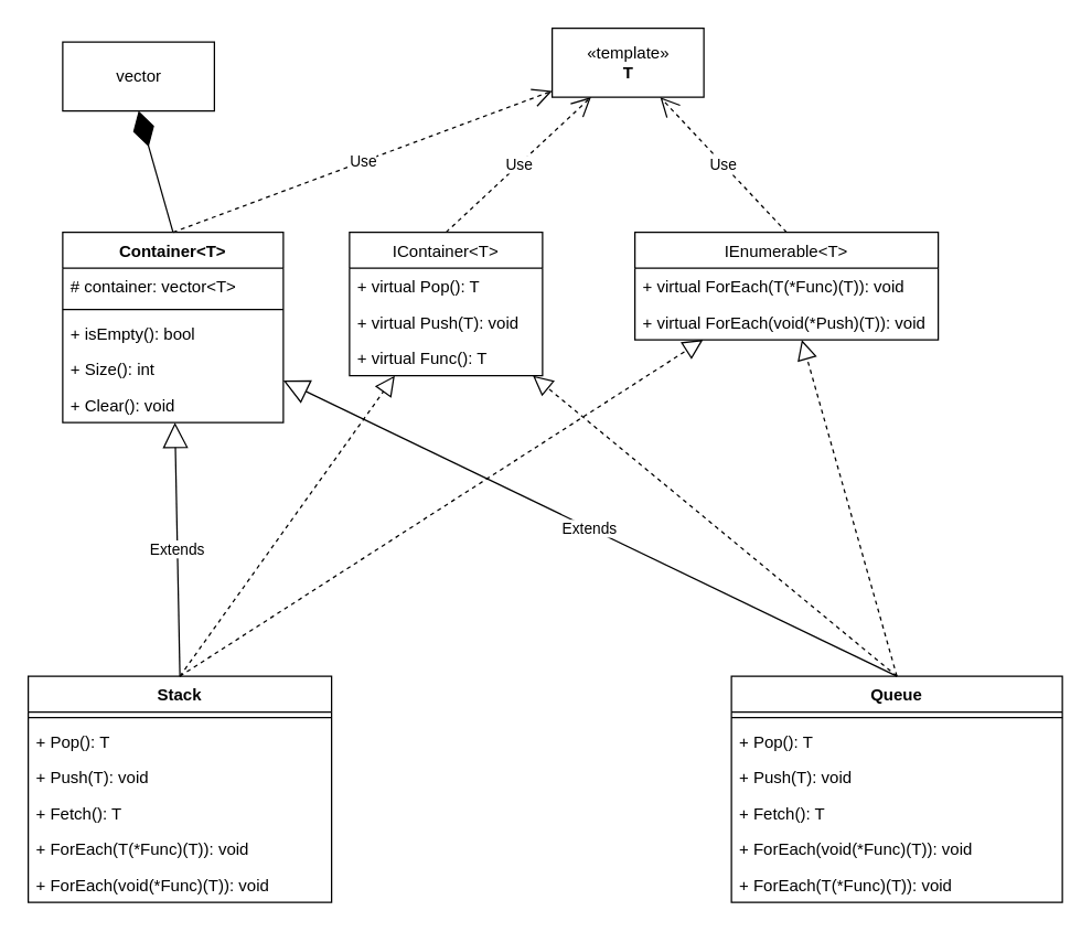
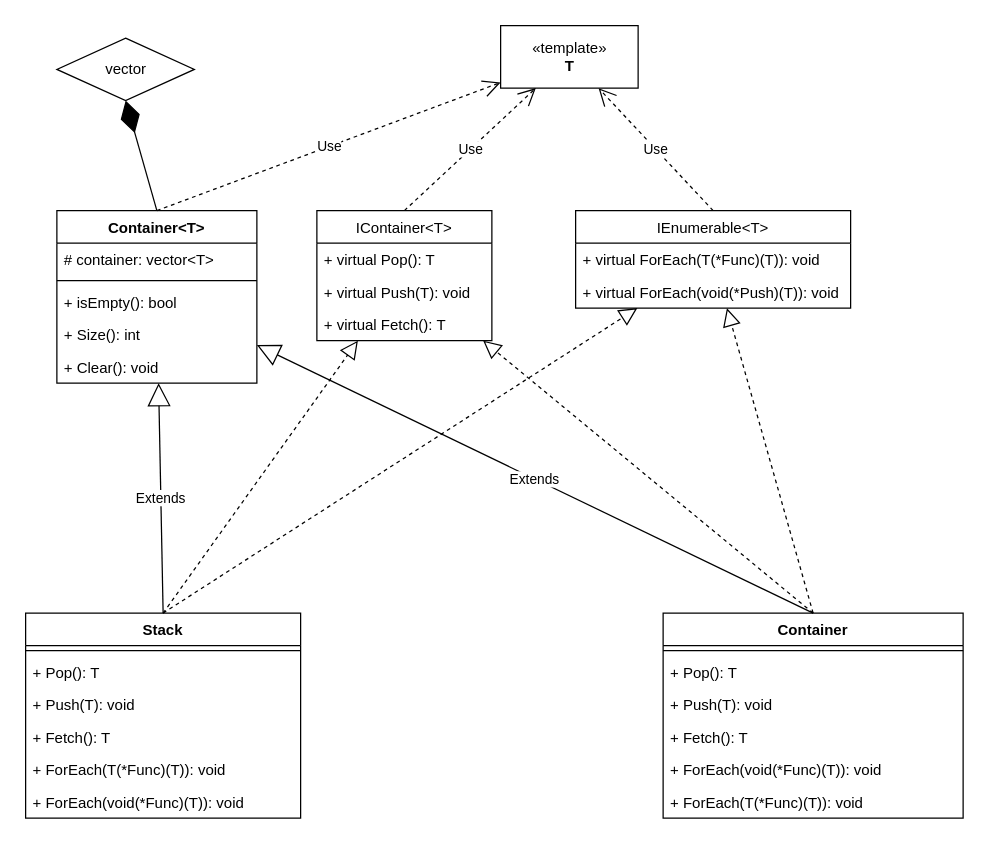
- <mxCell id="35" value="vector" style="html=1;" vertex="1" parent="1"><mxGeometry x="45" y="30" width="110" height="50" as="geometry" /></mxCell>
+ <mxCell id="35" value="vector" style="rhombus;html=1;" vertex="1" parent="1"><mxGeometry x="45" y="30" width="110" height="50" as="geometry" /></mxCell>
- <mxCell id="11" value="+ virtual Func(): T" style="text;strokeColor=none;fillColor=none;align=left;verticalAlign=top;spacingLeft=4;spacingRight=4;overflow=hidden;rotatable=0;points=[[0,0.5],[1,0.5]];portConstraint=eastwest;" vertex="1" parent="8"><mxGeometry y="78" width="140" height="26" as="geometry" /></mxCell>
+ <mxCell id="11" value="+ virtual Fetch(): T" style="text;strokeColor=none;fillColor=none;align=left;verticalAlign=top;spacingLeft=4;spacingRight=4;overflow=hidden;rotatable=0;points=[[0,0.5],[1,0.5]];portConstraint=eastwest;" vertex="1" parent="8"><mxGeometry y="78" width="140" height="26" as="geometry" /></mxCell>
- <mxCell id="25" value="Queue" style="swimlane;fontStyle=1;align=center;verticalAlign=top;childLayout=stackLayout;horizontal=1;startSize=26;horizontalStack=0;resizeParent=1;resizeParentMax=0;resizeLast=0;collapsible=1;marginBottom=0;" vertex="1" parent="1"><mxGeometry x="530" y="490" width="240" height="164" as="geometry" /></mxCell>
+ <mxCell id="25" value="Container" style="swimlane;fontStyle=1;align=center;verticalAlign=top;childLayout=stackLayout;horizontal=1;startSize=26;horizontalStack=0;resizeParent=1;resizeParentMax=0;resizeLast=0;collapsible=1;marginBottom=0;" vertex="1" parent="1"><mxGeometry x="530" y="490" width="240" height="164" as="geometry" /></mxCell>
